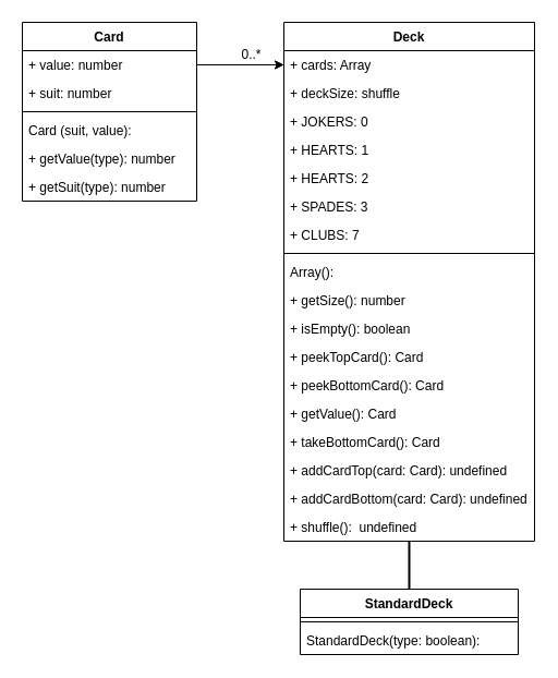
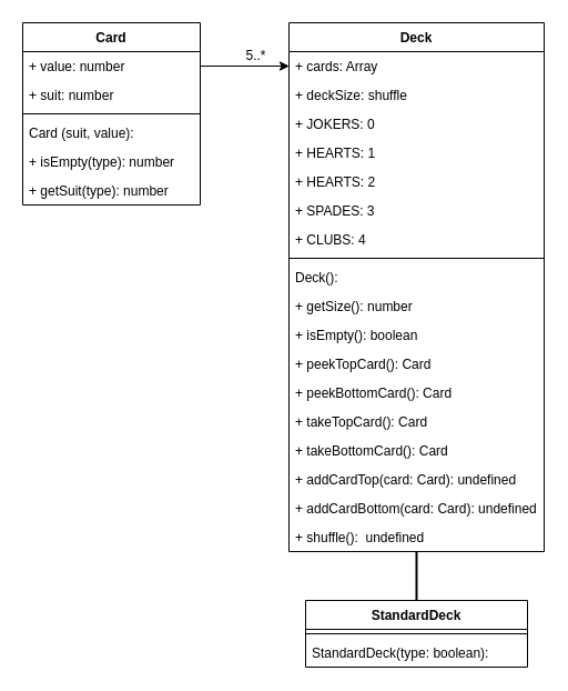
- <mxCell id="29" value="0..*" style="text;html=1;align=center;verticalAlign=middle;resizable=0;points=[];autosize=1;strokeColor=none;fillColor=none;" parent="1" vertex="1"><mxGeometry x="210" y="35" width="40" height="30" as="geometry" /></mxCell>
+ <mxCell id="29" value="5..*" style="text;html=1;align=center;verticalAlign=middle;resizable=0;points=[];autosize=1;strokeColor=none;fillColor=none;" parent="1" vertex="1"><mxGeometry x="210" y="35" width="40" height="30" as="geometry" /></mxCell>
- <mxCell id="7" value="+ getValue(type): number" style="text;strokeColor=none;fillColor=none;align=left;verticalAlign=top;spacingLeft=4;spacingRight=4;overflow=hidden;rotatable=0;points=[[0,0.5],[1,0.5]];portConstraint=eastwest;" parent="2" vertex="1"><mxGeometry y="112" width="160" height="26" as="geometry" /></mxCell>
+ <mxCell id="7" value="+ isEmpty(type): number" style="text;strokeColor=none;fillColor=none;align=left;verticalAlign=top;spacingLeft=4;spacingRight=4;overflow=hidden;rotatable=0;points=[[0,0.5],[1,0.5]];portConstraint=eastwest;" parent="2" vertex="1"><mxGeometry y="112" width="160" height="26" as="geometry" /></mxCell>
- <mxCell id="16" value="+ CLUBS: 7" style="text;strokeColor=none;fillColor=none;align=left;verticalAlign=top;spacingLeft=4;spacingRight=4;overflow=hidden;rotatable=0;points=[[0,0.5],[1,0.5]];portConstraint=eastwest;" parent="9" vertex="1"><mxGeometry y="182" width="230" height="26" as="geometry" /></mxCell>
+ <mxCell id="16" value="+ CLUBS: 4" style="text;strokeColor=none;fillColor=none;align=left;verticalAlign=top;spacingLeft=4;spacingRight=4;overflow=hidden;rotatable=0;points=[[0,0.5],[1,0.5]];portConstraint=eastwest;" parent="9" vertex="1"><mxGeometry y="182" width="230" height="26" as="geometry" /></mxCell>
- <mxCell id="18" value="Array():" style="text;strokeColor=none;fillColor=none;align=left;verticalAlign=top;spacingLeft=4;spacingRight=4;overflow=hidden;rotatable=0;points=[[0,0.5],[1,0.5]];portConstraint=eastwest;" parent="9" vertex="1"><mxGeometry y="216" width="230" height="26" as="geometry" /></mxCell>
+ <mxCell id="18" value="Deck():" style="text;strokeColor=none;fillColor=none;align=left;verticalAlign=top;spacingLeft=4;spacingRight=4;overflow=hidden;rotatable=0;points=[[0,0.5],[1,0.5]];portConstraint=eastwest;" parent="9" vertex="1"><mxGeometry y="216" width="230" height="26" as="geometry" /></mxCell>
- <mxCell id="23" value="+ getValue(): Card" style="text;strokeColor=none;fillColor=none;align=left;verticalAlign=top;spacingLeft=4;spacingRight=4;overflow=hidden;rotatable=0;points=[[0,0.5],[1,0.5]];portConstraint=eastwest;" parent="9" vertex="1"><mxGeometry y="346" width="230" height="26" as="geometry" /></mxCell>
+ <mxCell id="23" value="+ takeTopCard(): Card" style="text;strokeColor=none;fillColor=none;align=left;verticalAlign=top;spacingLeft=4;spacingRight=4;overflow=hidden;rotatable=0;points=[[0,0.5],[1,0.5]];portConstraint=eastwest;" parent="9" vertex="1"><mxGeometry y="346" width="230" height="26" as="geometry" /></mxCell>
